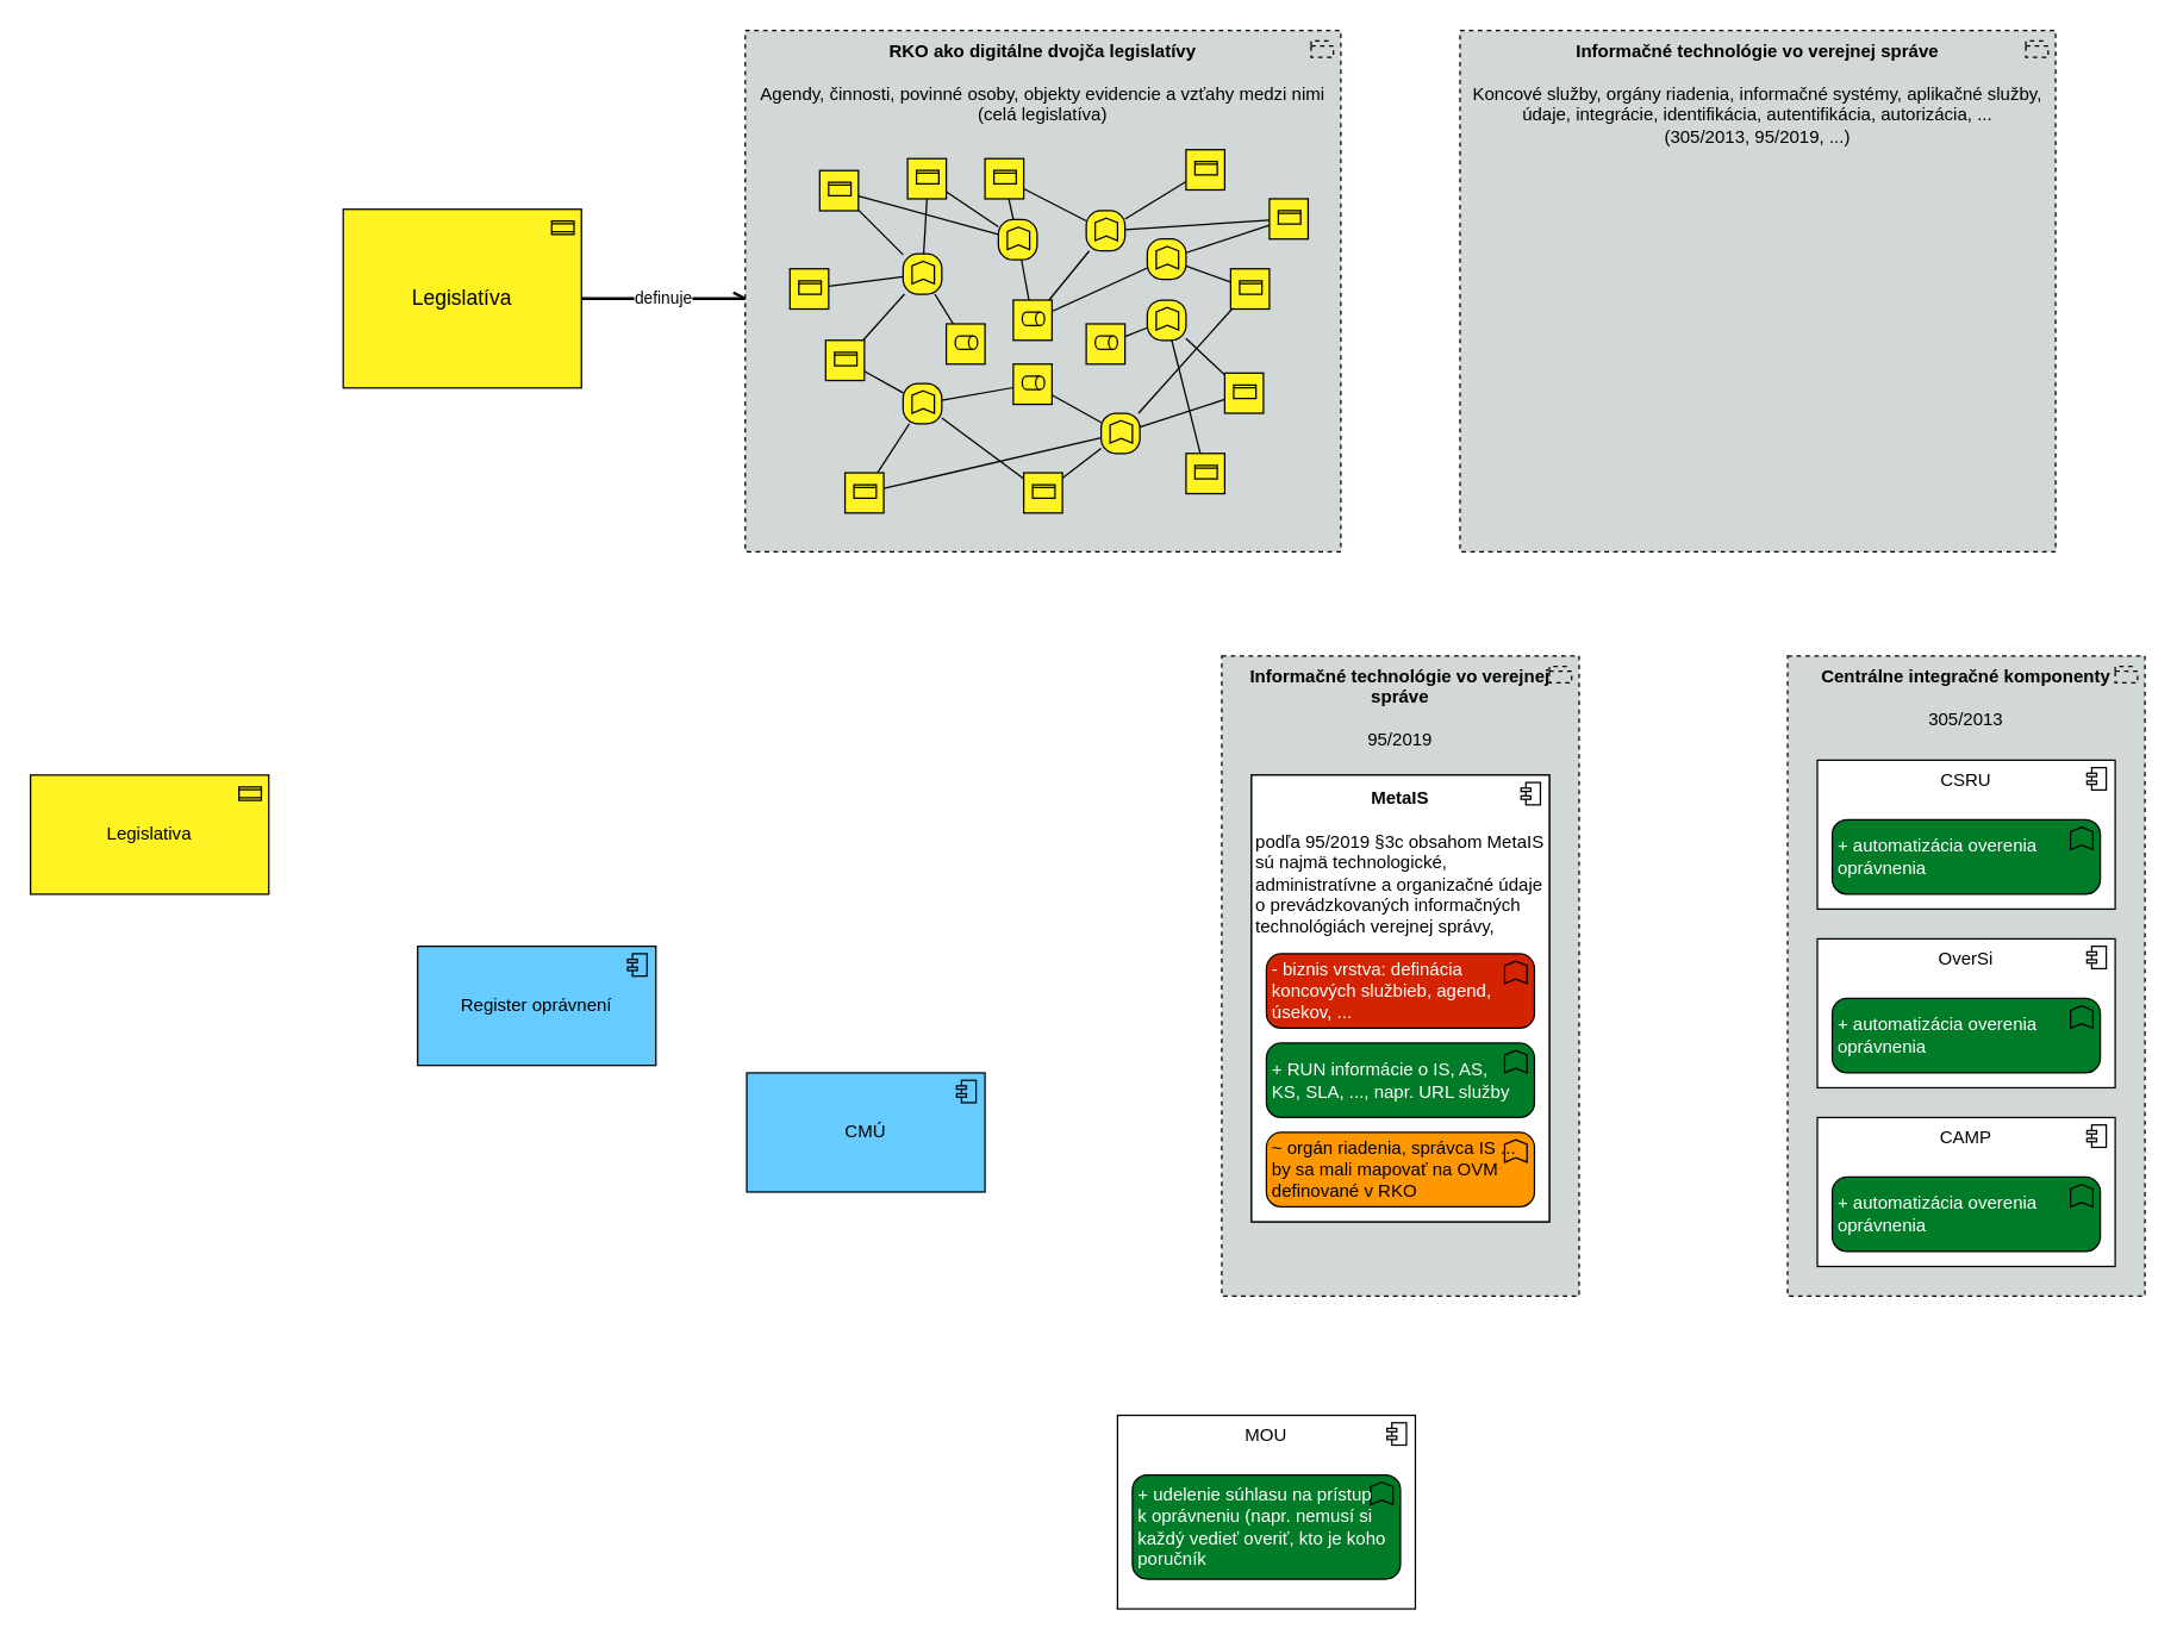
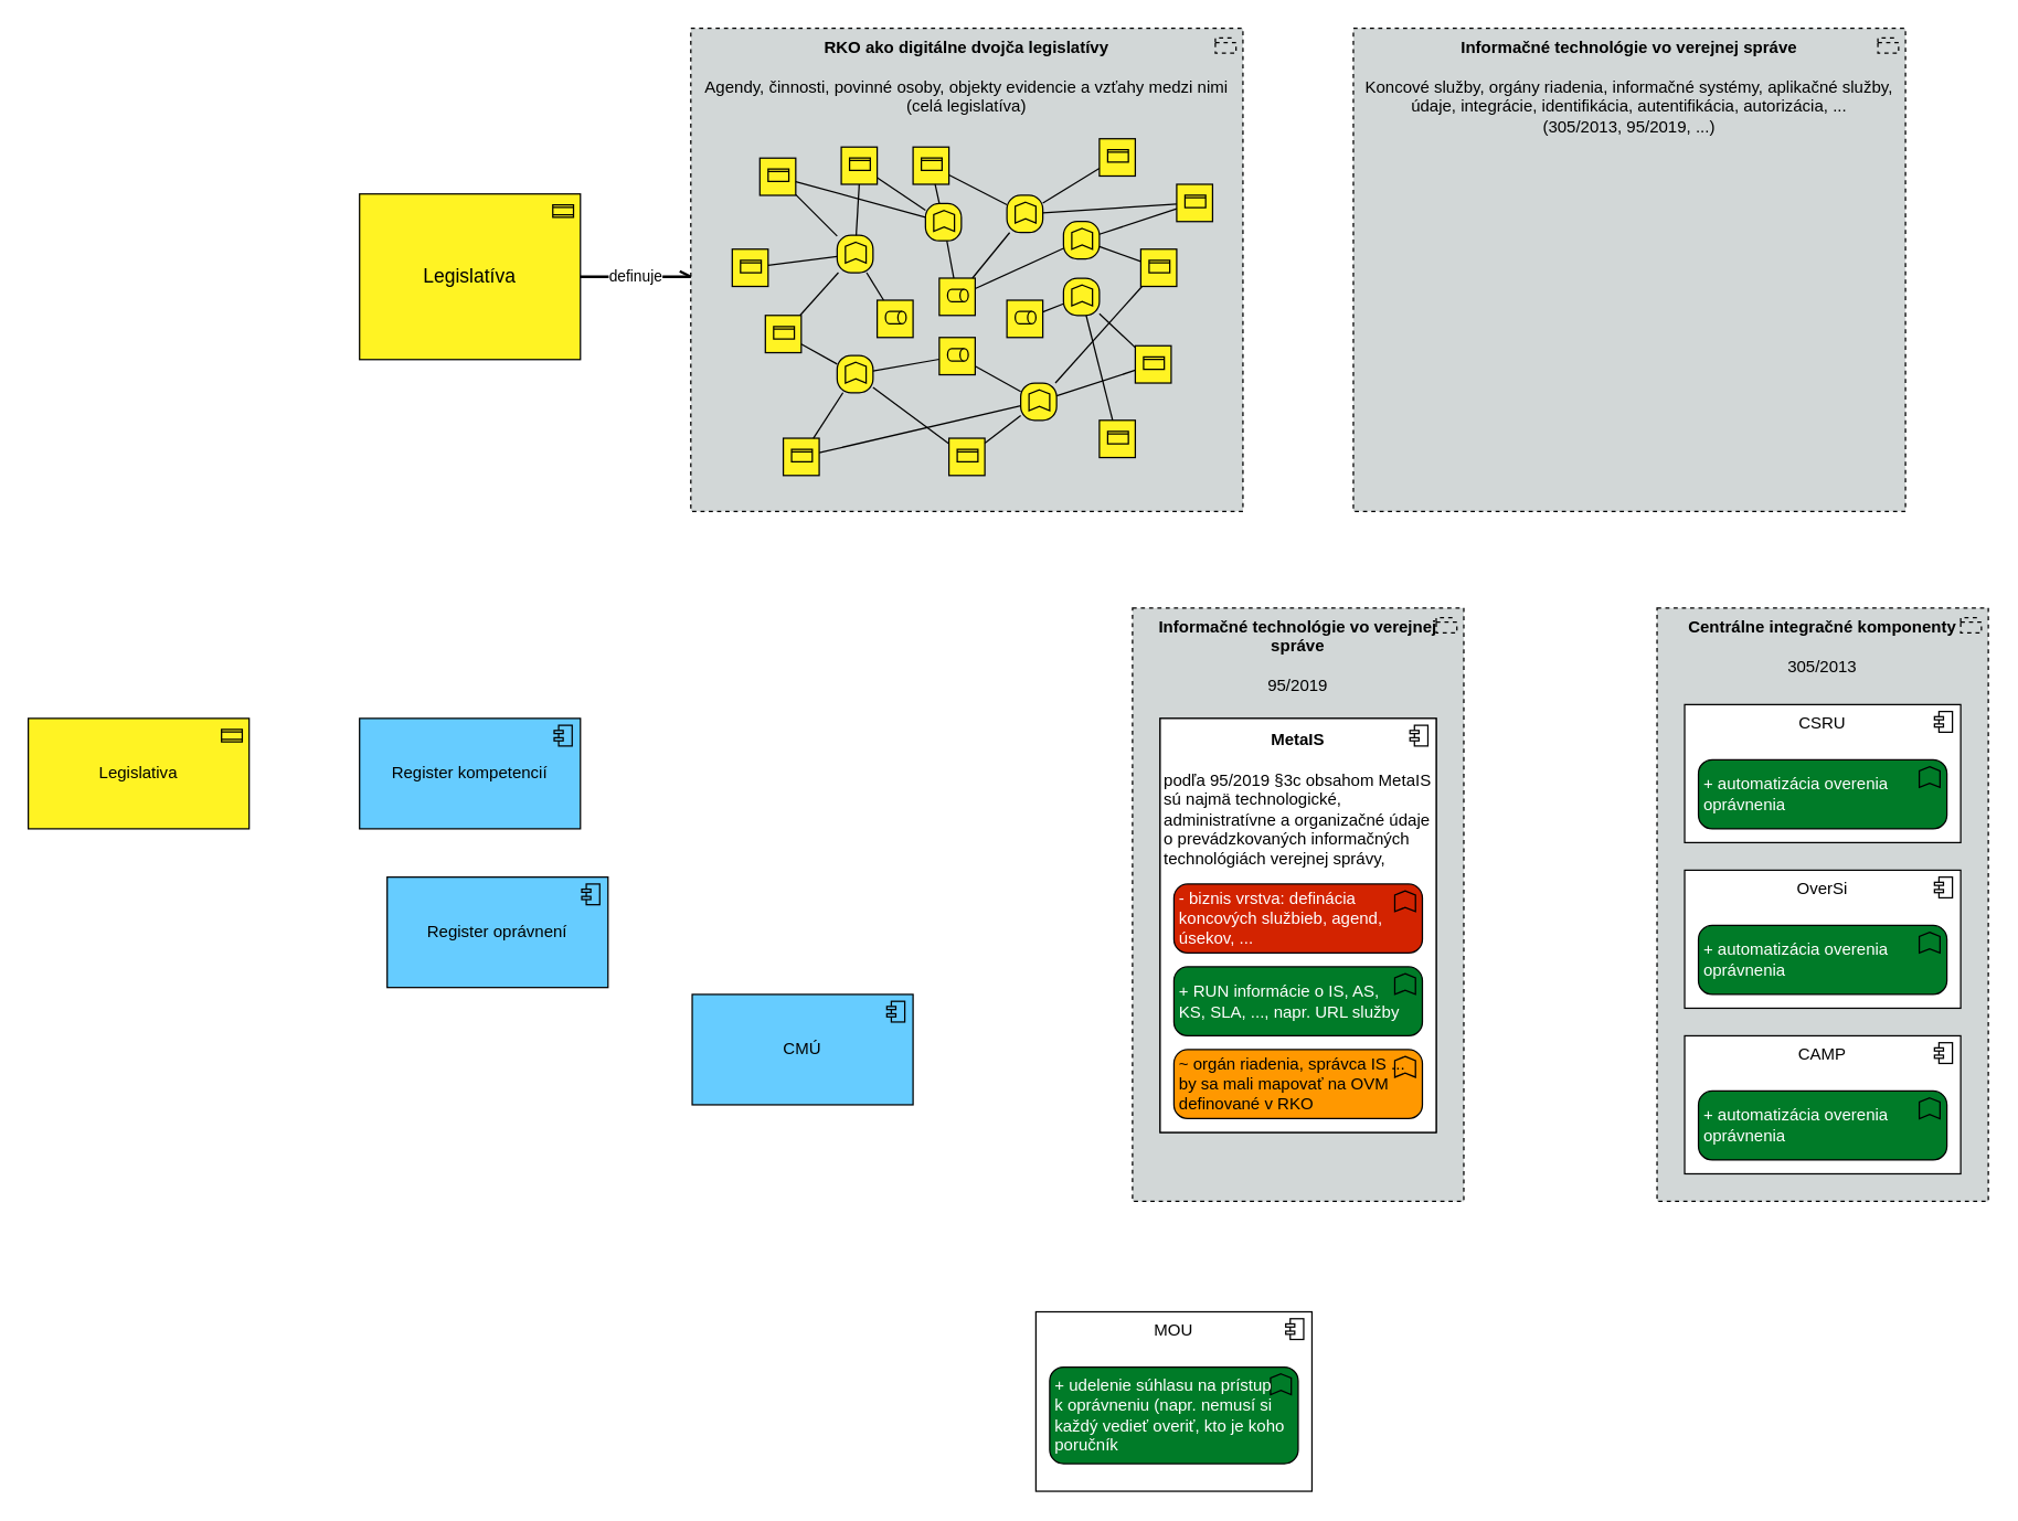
- <mxCell id="5" value="Legislatíva" style="html=1;outlineConnect=0;whiteSpace=wrap;fillColor=#FFF323;shape=mxgraph.archimate3.application;appType=contract;archiType=square;strokeColor=#000000;fontSize=14;" parent="1" vertex="1"><mxGeometry x="230" y="140" width="160" height="120" as="geometry" /></mxCell>
+ <mxCell id="5" value="Legislatíva" style="html=1;outlineConnect=0;whiteSpace=wrap;fillColor=#FFF323;shape=mxgraph.archimate3.application;appType=contract;archiType=square;strokeColor=#000000;fontSize=14;" parent="1" vertex="1"><mxGeometry x="260" y="140" width="160" height="120" as="geometry" /></mxCell>
+ <mxCell id="60" value="Register kompetencií" style="html=1;outlineConnect=0;whiteSpace=wrap;fillColor=#66CCFF;shape=mxgraph.archimate3.application;appType=comp;archiType=square;strokeColor=#000000;" parent="1" vertex="1"><mxGeometry x="260" y="520" width="160" height="80" as="geometry" /></mxCell>
